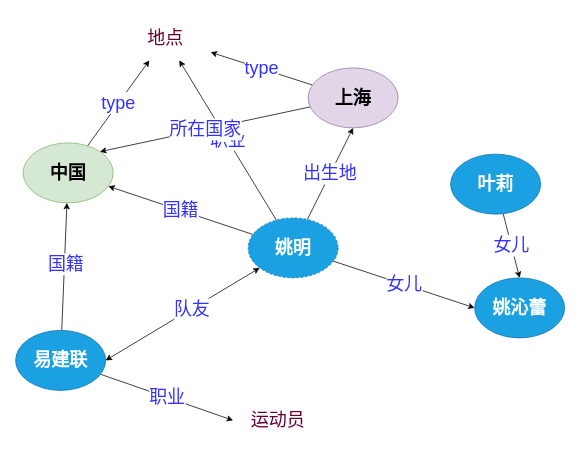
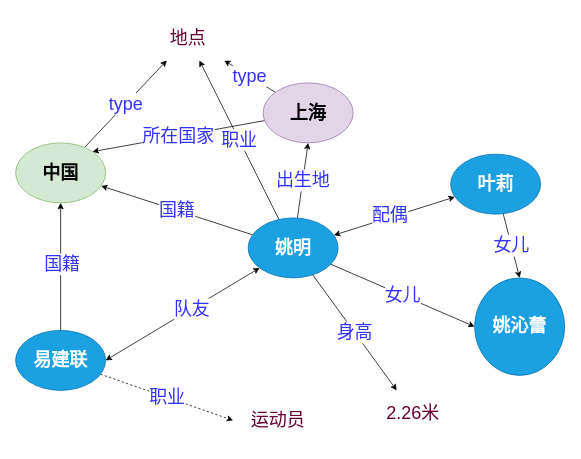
- <mxCell id="25" value="地点" style="rounded=1;whiteSpace=wrap;html=1;labelBackgroundColor=none;fontSize=24;fontColor=#660033;strokeColor=none;" vertex="1" parent="1"><mxGeometry x="160" y="20" width="120" height="60" as="geometry" /></mxCell>
+ <mxCell id="25" value="地点" style="rounded=1;whiteSpace=wrap;html=1;labelBackgroundColor=none;fontSize=24;fontColor=#660033;strokeColor=none;" vertex="1" parent="1"><mxGeometry x="190" y="20" width="120" height="60" as="geometry" /></mxCell>
- <mxCell id="22" value="上海" style="ellipse;whiteSpace=wrap;html=1;fontSize=24;fontStyle=1;fillColor=#e1d5e7;strokeColor=#9673a6;" vertex="1" parent="1"><mxGeometry x="410" y="90" width="120" height="80" as="geometry" /></mxCell>
+ <mxCell id="22" value="上海" style="ellipse;whiteSpace=wrap;html=1;fontSize=24;fontStyle=1;fillColor=#e1d5e7;strokeColor=#9673a6;" vertex="1" parent="1"><mxGeometry x="350" y="110" width="120" height="80" as="geometry" /></mxCell>
- <mxCell id="19" value="中国" style="ellipse;whiteSpace=wrap;html=1;fontSize=24;fontStyle=1;fillColor=#d5e8d4;strokeColor=#82b366;" vertex="1" parent="1"><mxGeometry x="30" y="190" width="120" height="80" as="geometry" /></mxCell>
+ <mxCell id="19" value="中国" style="ellipse;whiteSpace=wrap;html=1;fontSize=24;fontStyle=1;fillColor=#d5e8d4;strokeColor=#82b366;" vertex="1" parent="1"><mxGeometry x="20" y="190" width="120" height="80" as="geometry" /></mxCell>
+ <mxCell id="2" style="rounded=0;orthogonalLoop=1;jettySize=auto;html=1;fontSize=24;fontColor=#FFFFFF;startArrow=classic;startFill=1;" edge="1" parent="1" source="11" target="17"><mxGeometry relative="1" as="geometry" /></mxCell>
+ <mxCell id="3" value="&lt;font color=&quot;#3333ff&quot;&gt;配偶&lt;/font&gt;" style="edgeLabel;html=1;align=center;verticalAlign=middle;resizable=0;points=[];fontSize=24;fontColor=#FFFFFF;" vertex="1" connectable="0" parent="2"><mxGeometry x="-0.067" y="4" relative="1" as="geometry"><mxPoint as="offset" /></mxGeometry></mxCell>
- <mxCell id="11" value="姚明" style="ellipse;whiteSpace=wrap;html=1;fontSize=24;fontStyle=1;fillColor=#1ba1e2;fontColor=#ffffff;strokeColor=#006EAF;dashed=1;" vertex="1" parent="1"><mxGeometry x="330" y="290" width="120" height="80" as="geometry" /></mxCell>
+ <mxCell id="11" value="姚明" style="ellipse;whiteSpace=wrap;html=1;fontSize=24;fontStyle=1;fillColor=#1ba1e2;fontColor=#ffffff;strokeColor=#006EAF;" vertex="1" parent="1"><mxGeometry x="330" y="290" width="120" height="80" as="geometry" /></mxCell>
- <mxCell id="26" value="&lt;div style=&quot;text-align: left;&quot;&gt;&lt;font face=&quot;-apple-system, system-ui, Segoe UI, Helvetica, Arial, sans-serif, Apple Color Emoji, Segoe UI Emoji&quot; color=&quot;#ffffff&quot;&gt;&lt;span style=&quot;caret-color: rgb(51, 51, 51);&quot;&gt;姚沁蕾&lt;/span&gt;&lt;/font&gt;&lt;br&gt;&lt;/div&gt;" style="ellipse;whiteSpace=wrap;html=1;fontSize=24;fontStyle=1;fillColor=#1ba1e2;fontColor=default;strokeColor=#006EAF;" vertex="1" parent="1"><mxGeometry x="632" y="370" width="120" height="80" as="geometry" /></mxCell>
+ <mxCell id="26" value="&lt;div style=&quot;text-align: left;&quot;&gt;&lt;font face=&quot;-apple-system, system-ui, Segoe UI, Helvetica, Arial, sans-serif, Apple Color Emoji, Segoe UI Emoji&quot; color=&quot;#ffffff&quot;&gt;&lt;span style=&quot;caret-color: rgb(51, 51, 51);&quot;&gt;姚沁蕾&lt;/span&gt;&lt;/font&gt;&lt;br&gt;&lt;/div&gt;" style="ellipse;whiteSpace=wrap;html=1;fontSize=24;fontStyle=1;fillColor=#1ba1e2;fontColor=default;strokeColor=#006EAF;" vertex="1" parent="1"><mxGeometry x="632" y="370" width="120" height="130" as="geometry" /></mxCell>
+ <mxCell id="9" value="身高" style="edgeStyle=none;rounded=0;orthogonalLoop=1;jettySize=auto;html=1;fontSize=24;fontColor=#3333FF;startArrow=none;startFill=0;" edge="1" parent="1" source="11" target="24"><mxGeometry relative="1" as="geometry" /></mxCell>
- <mxCell id="14" value="职业" style="edgeStyle=none;rounded=0;orthogonalLoop=1;jettySize=auto;html=1;entryX=0;entryY=0.5;entryDx=0;entryDy=0;fontSize=24;fontColor=#3333FF;startArrow=none;startFill=0;" edge="1" parent="1" source="15" target="23"><mxGeometry relative="1" as="geometry" /></mxCell>
+ <mxCell id="14" value="职业" style="edgeStyle=none;rounded=0;orthogonalLoop=1;jettySize=auto;html=1;entryX=0;entryY=0.5;entryDx=0;entryDy=0;fontSize=24;fontColor=#3333FF;startArrow=none;startFill=0;dashed=1;" edge="1" parent="1" source="15" target="23"><mxGeometry relative="1" as="geometry" /></mxCell>
+ <mxCell id="24" value="2.26米" style="rounded=1;whiteSpace=wrap;html=1;labelBackgroundColor=none;fontSize=24;fontColor=#660033;strokeColor=none;" vertex="1" parent="1"><mxGeometry x="490" y="520" width="120" height="60" as="geometry" /></mxCell>
